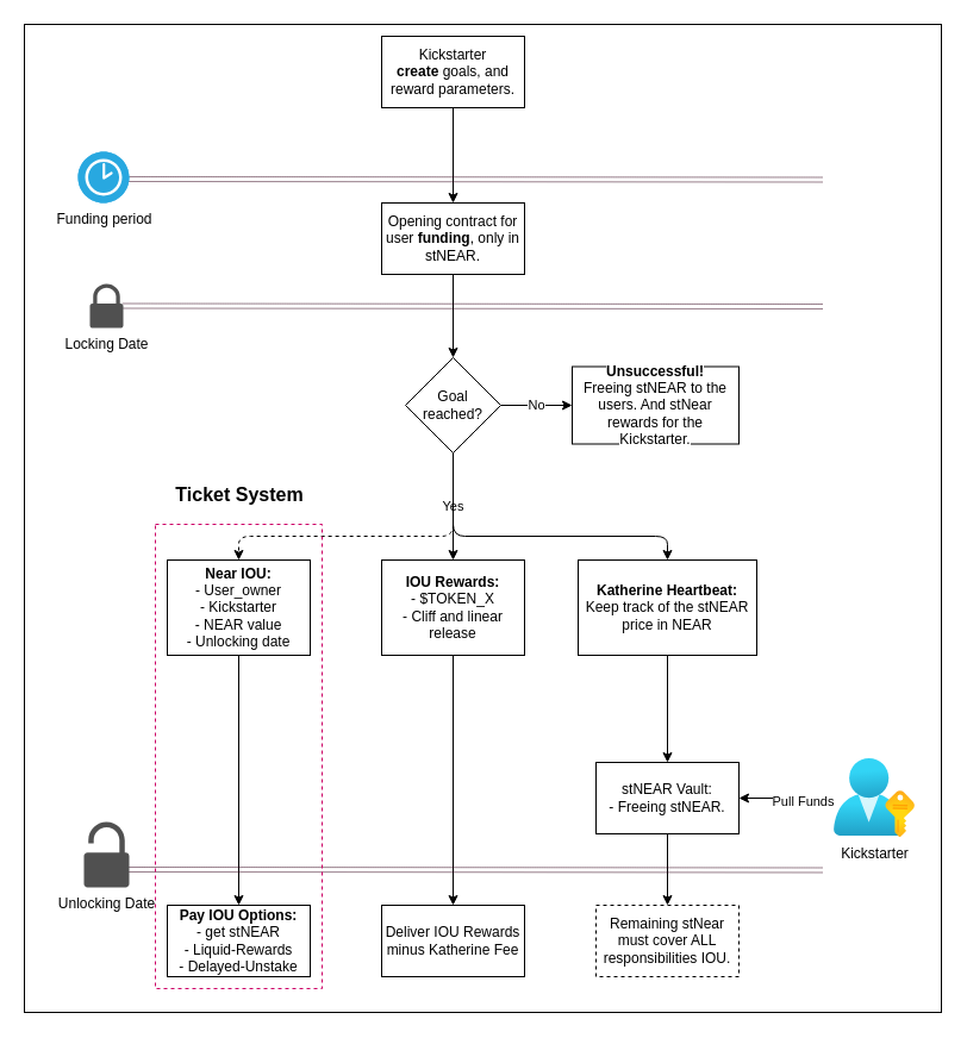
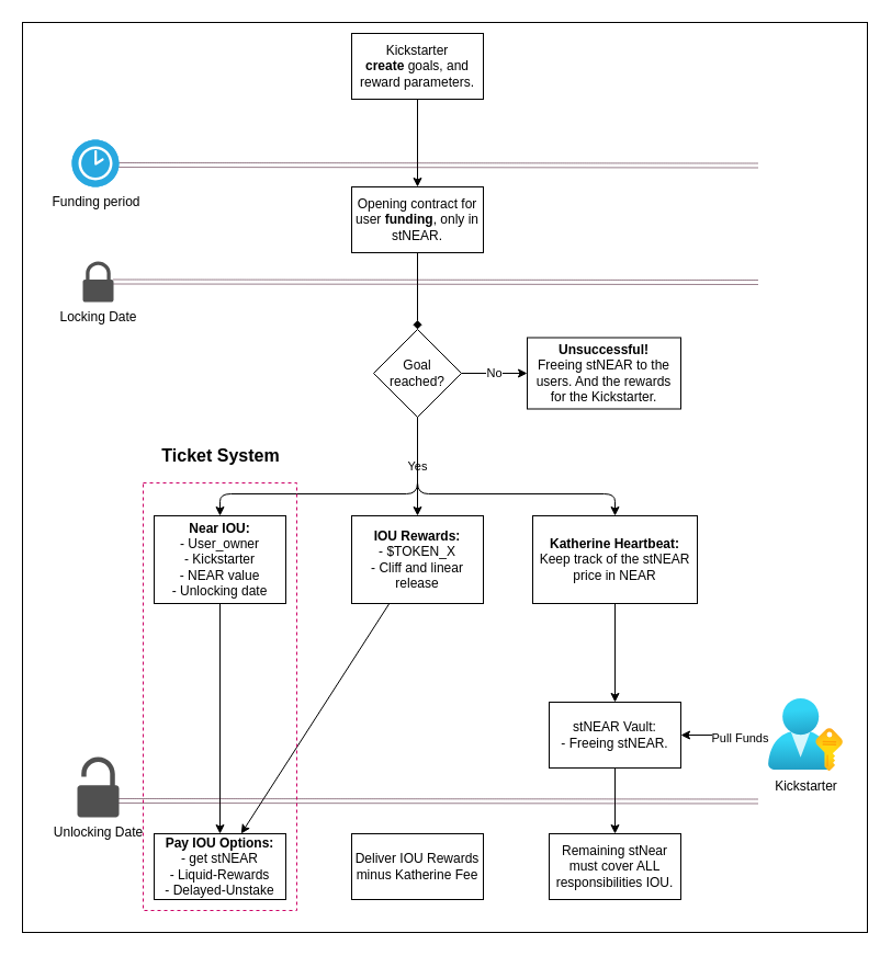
- <mxCell id="3" value="" style="edgeStyle=none;html=1;strokeColor=#000000;" parent="1" source="4" target="9" edge="1"><mxGeometry relative="1" as="geometry" /></mxCell>
+ <mxCell id="3" value="" style="edgeStyle=none;html=1;strokeColor=#000000;endArrow=diamond;" parent="1" source="4" target="9" edge="1"><mxGeometry relative="1" as="geometry" /></mxCell>
- <mxCell id="10" value="&lt;font color=&quot;#000000&quot; style=&quot;background-color: rgb(255 , 255 , 255)&quot;&gt;&lt;b&gt;Unsuccessful!&lt;br&gt;&lt;/b&gt;Freeing stNEAR to the users. And stNear rewards for the Kickstarter.&lt;/font&gt;" style="whiteSpace=wrap;html=1;strokeColor=#000000;fillColor=#FFFFFF;" parent="1" vertex="1"><mxGeometry x="480" y="307.5" width="140" height="65" as="geometry" /></mxCell>
+ <mxCell id="10" value="&lt;font color=&quot;#000000&quot; style=&quot;background-color: rgb(255 , 255 , 255)&quot;&gt;&lt;b&gt;Unsuccessful!&lt;br&gt;&lt;/b&gt;Freeing stNEAR to the users. And the rewards for the Kickstarter.&lt;/font&gt;" style="whiteSpace=wrap;html=1;strokeColor=#000000;fillColor=#FFFFFF;" parent="1" vertex="1"><mxGeometry x="480" y="307.5" width="140" height="65" as="geometry" /></mxCell>
- <mxCell id="7" value="" style="edgeStyle=none;html=1;entryX=0.5;entryY=0;entryDx=0;entryDy=0;strokeColor=#000000;dashed=1;" parent="1" source="9" target="14" edge="1"><mxGeometry relative="1" as="geometry"><mxPoint x="200" y="420" as="targetPoint" /><Array as="points"><mxPoint x="380" y="450" /><mxPoint x="200" y="450" /></Array></mxGeometry></mxCell>
+ <mxCell id="7" value="" style="edgeStyle=none;html=1;entryX=0.5;entryY=0;entryDx=0;entryDy=0;strokeColor=#000000;" parent="1" source="9" target="14" edge="1"><mxGeometry relative="1" as="geometry"><mxPoint x="200" y="420" as="targetPoint" /><Array as="points"><mxPoint x="380" y="450" /><mxPoint x="200" y="450" /></Array></mxGeometry></mxCell>
- <mxCell id="11" value="" style="edgeStyle=none;html=1;strokeColor=#000000;" parent="1" source="12" target="27" edge="1"><mxGeometry relative="1" as="geometry" /></mxCell>
+ <mxCell id="11" value="" style="edgeStyle=none;html=1;strokeColor=#000000;" parent="1" source="12" target="26" edge="1"><mxGeometry relative="1" as="geometry" /></mxCell>
- <mxCell id="28" value="&lt;font color=&quot;#000000&quot;&gt;Remaining stNear must cover ALL responsibilities IOU.&lt;/font&gt;" style="whiteSpace=wrap;html=1;fillColor=#FFFFFF;strokeColor=#000000;dashed=1;" parent="1" vertex="1"><mxGeometry x="500" y="760" width="120" height="60" as="geometry" /></mxCell>
+ <mxCell id="28" value="&lt;font color=&quot;#000000&quot;&gt;Remaining stNear must cover ALL responsibilities IOU.&lt;/font&gt;" style="whiteSpace=wrap;html=1;fillColor=#FFFFFF;strokeColor=#000000;" parent="1" vertex="1"><mxGeometry x="500" y="760" width="120" height="60" as="geometry" /></mxCell>
